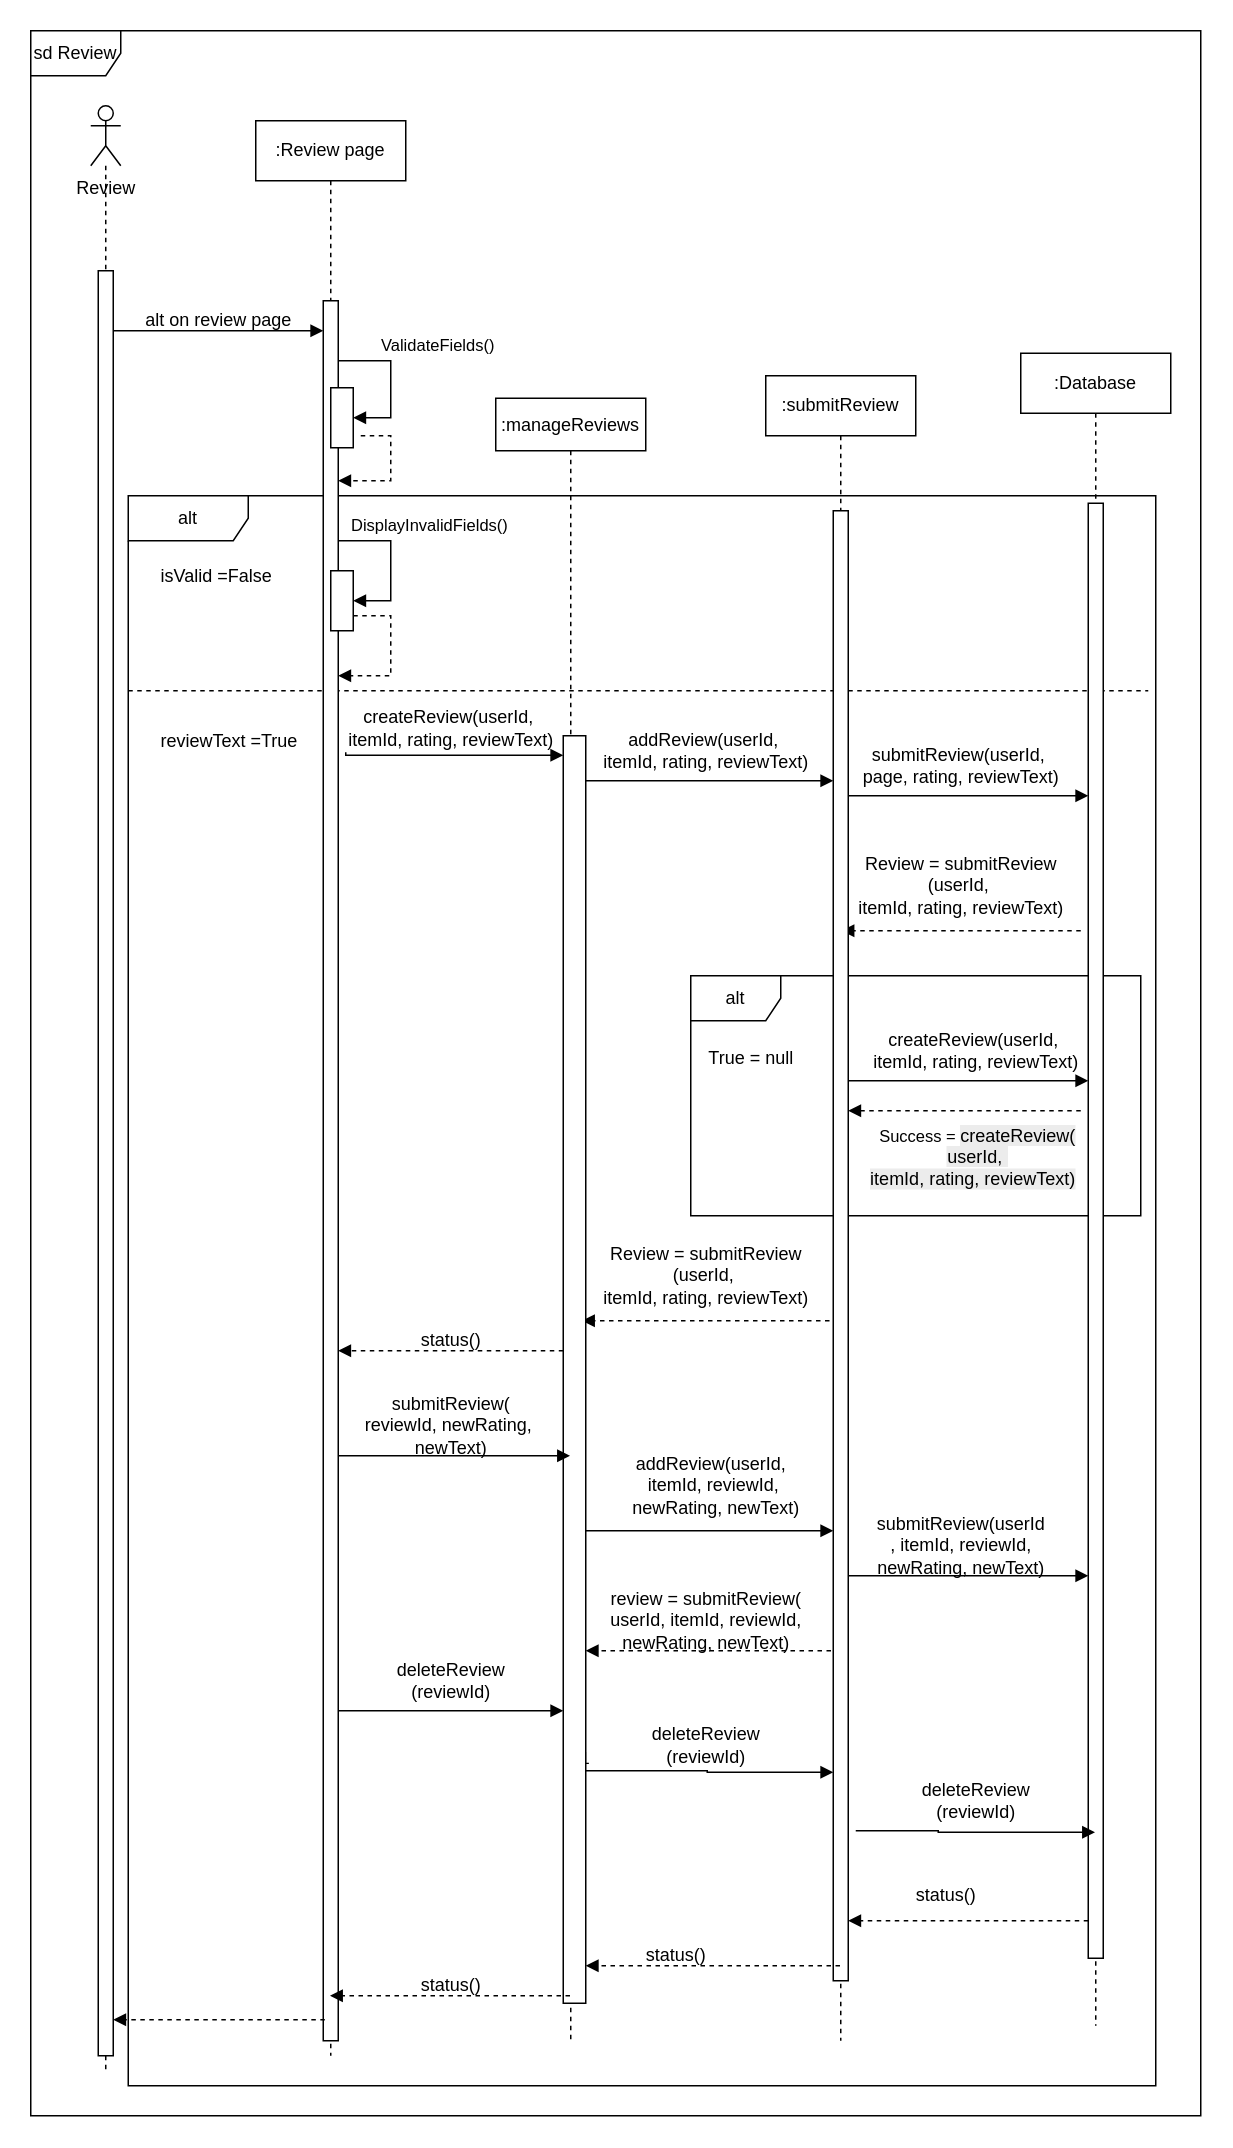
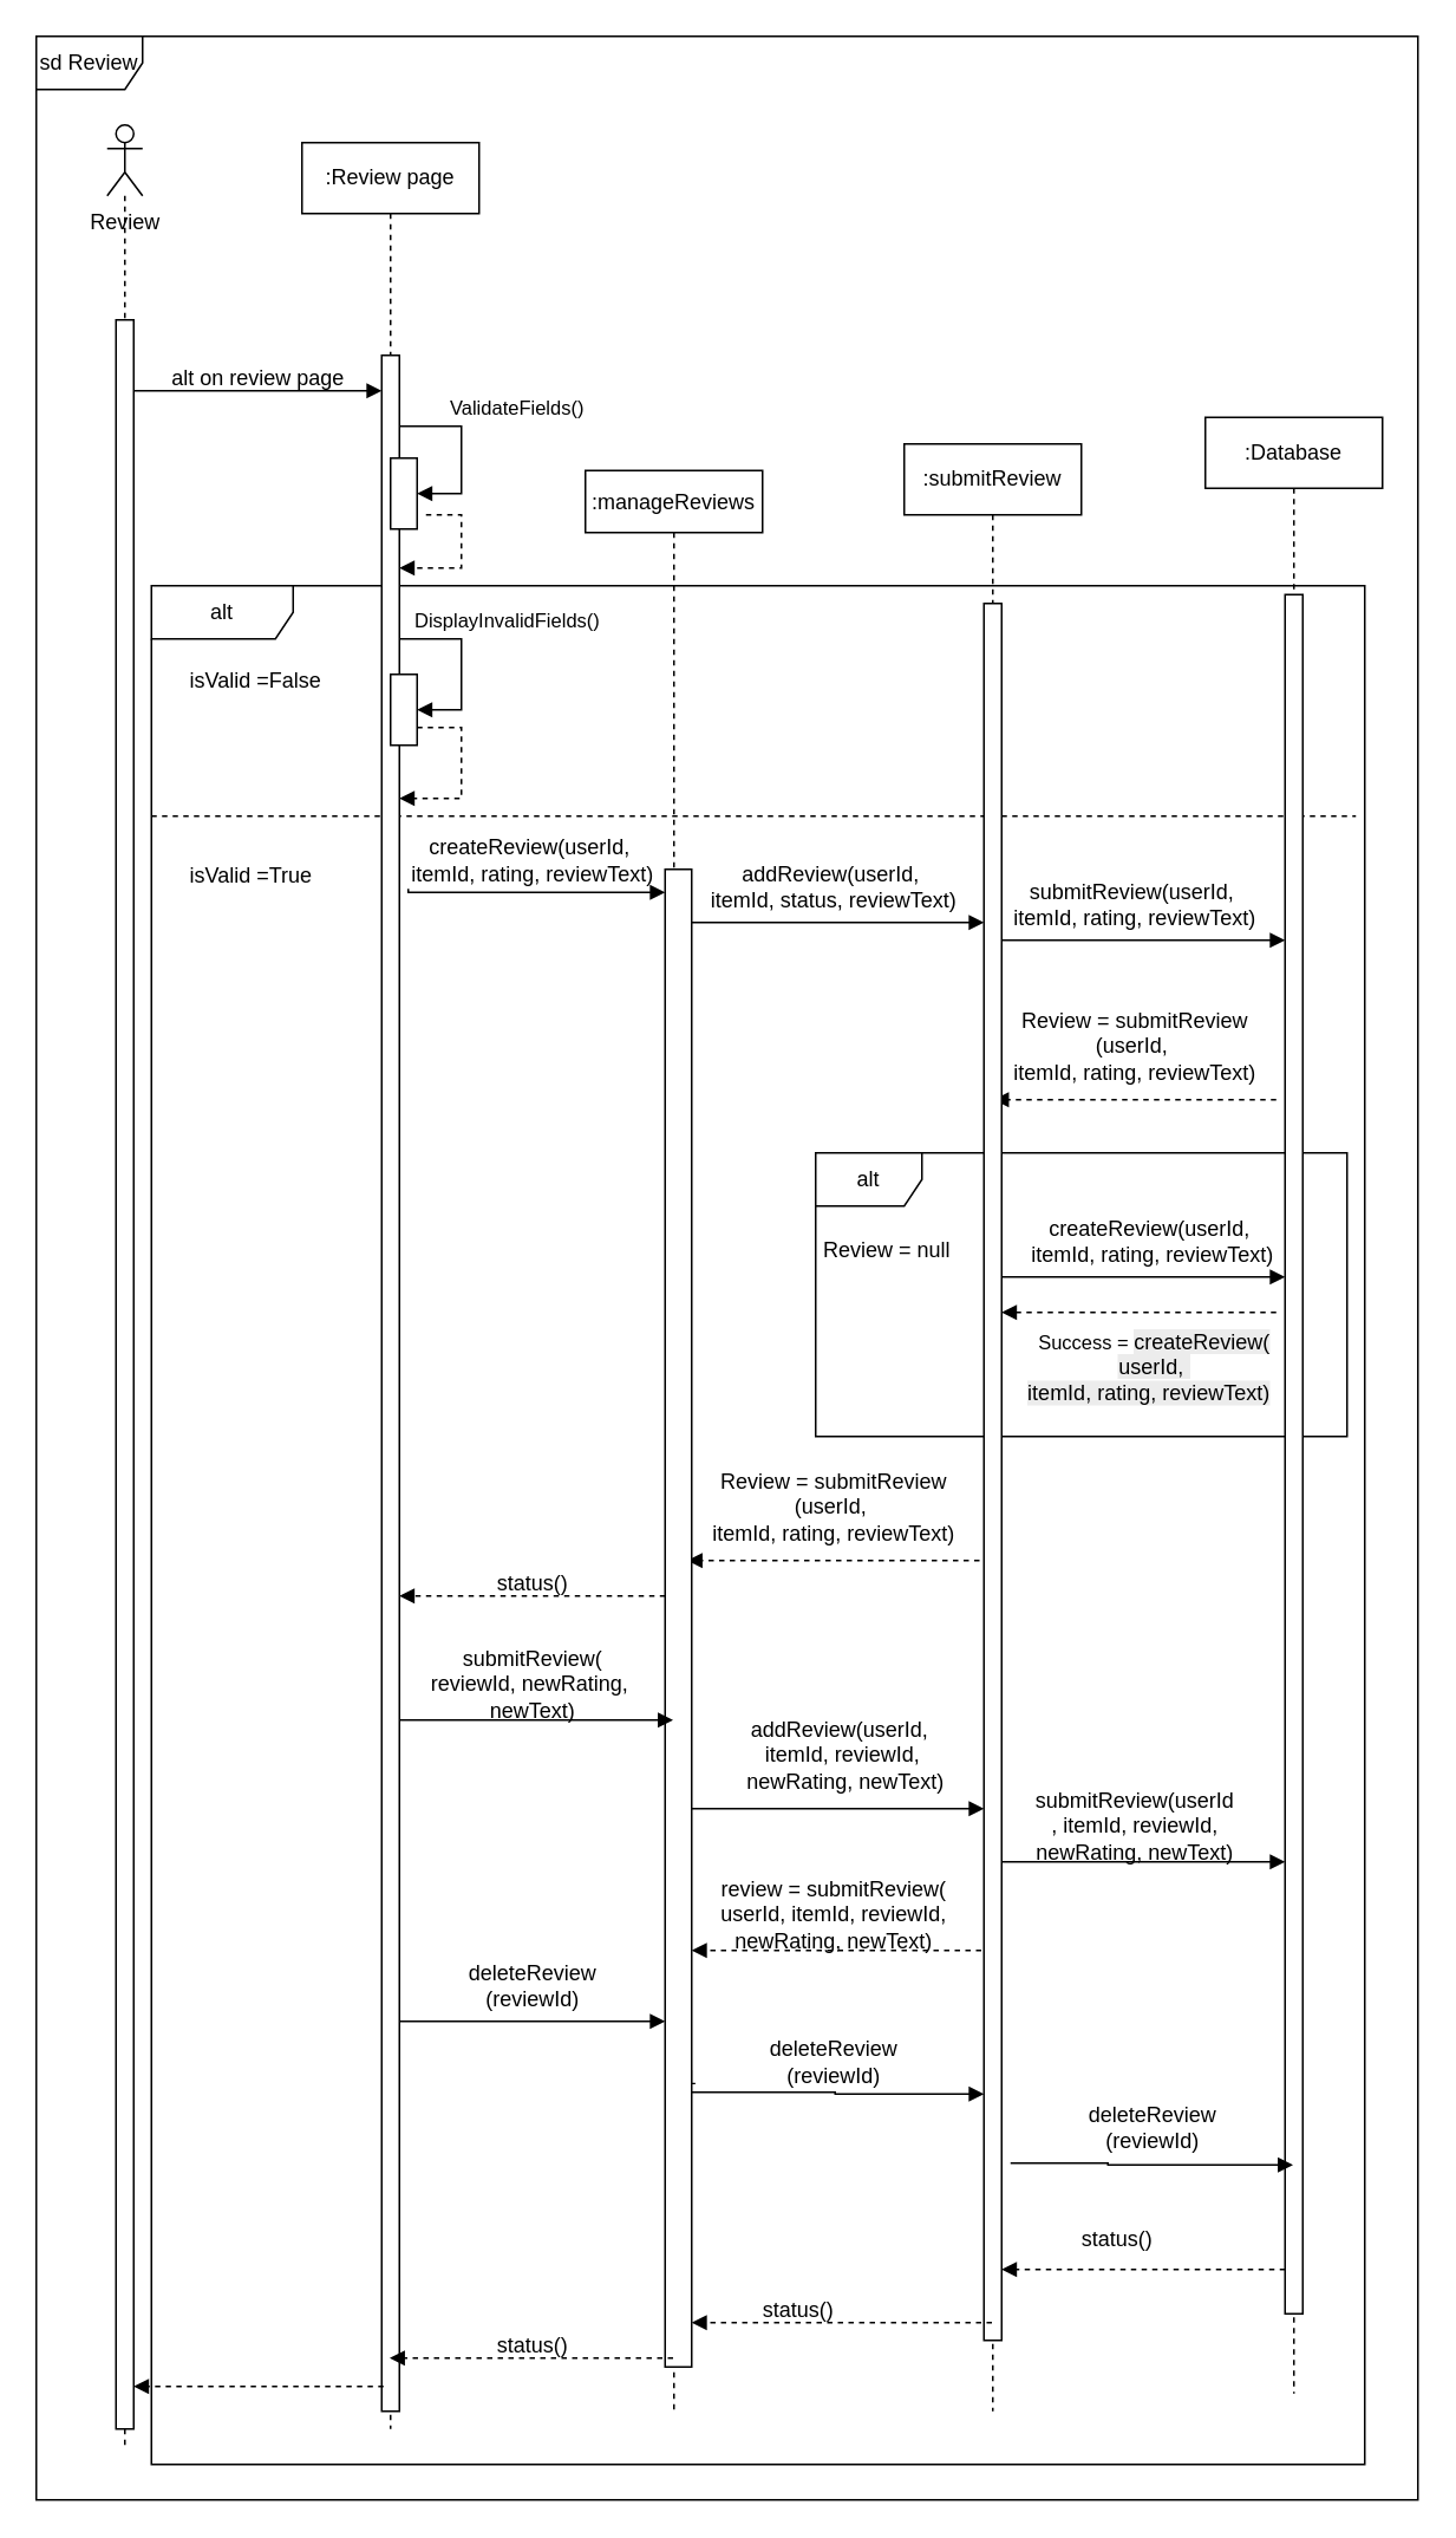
- <mxCell id="10" value="reviewText =True" style="line;strokeWidth=1;dashed=1;labelPosition=center;verticalLabelPosition=bottom;align=left;verticalAlign=top;spacingLeft=20;spacingTop=15;html=1;whiteSpace=wrap;" vertex="1" parent="8"><mxGeometry y="125" width="680" height="10" as="geometry" /></mxCell>
+ <mxCell id="10" value="isValid =True" style="line;strokeWidth=1;dashed=1;labelPosition=center;verticalLabelPosition=bottom;align=left;verticalAlign=top;spacingLeft=20;spacingTop=15;html=1;whiteSpace=wrap;" vertex="1" parent="8"><mxGeometry y="125" width="680" height="10" as="geometry" /></mxCell>
- <mxCell id="11" value="addReview(userId,&amp;nbsp;&lt;div&gt;itemId, rating, reviewText)&lt;/div&gt;" style="text;html=1;align=center;verticalAlign=middle;resizable=0;points=[];autosize=1;strokeColor=none;fillColor=none;" vertex="1" parent="8"><mxGeometry x="305" y="150" width="160" height="40" as="geometry" /></mxCell>
+ <mxCell id="11" value="addReview(userId,&amp;nbsp;&lt;div&gt;itemId, status, reviewText)&lt;/div&gt;" style="text;html=1;align=center;verticalAlign=middle;resizable=0;points=[];autosize=1;strokeColor=none;fillColor=none;" vertex="1" parent="8"><mxGeometry x="305" y="150" width="160" height="40" as="geometry" /></mxCell>
- <mxCell id="12" value="submitReview(userId,&amp;nbsp;&lt;div&gt;page, rating, reviewText)&lt;/div&gt;" style="text;html=1;align=center;verticalAlign=middle;resizable=0;points=[];autosize=1;strokeColor=none;fillColor=none;" vertex="1" parent="8"><mxGeometry x="475" y="160" width="160" height="40" as="geometry" /></mxCell>
+ <mxCell id="12" value="submitReview(userId,&amp;nbsp;&lt;div&gt;itemId, rating, reviewText)&lt;/div&gt;" style="text;html=1;align=center;verticalAlign=middle;resizable=0;points=[];autosize=1;strokeColor=none;fillColor=none;" vertex="1" parent="8"><mxGeometry x="475" y="160" width="160" height="40" as="geometry" /></mxCell>
- <mxCell id="17" value="True = null" style="text;html=1;align=center;verticalAlign=middle;resizable=0;points=[];autosize=1;strokeColor=none;fillColor=none;" vertex="1" parent="8"><mxGeometry x="365" y="360" width="100" height="30" as="geometry" /></mxCell>
+ <mxCell id="17" value="Review = null" style="text;html=1;align=center;verticalAlign=middle;resizable=0;points=[];autosize=1;strokeColor=none;fillColor=none;" vertex="1" parent="8"><mxGeometry x="365" y="360" width="100" height="30" as="geometry" /></mxCell>
